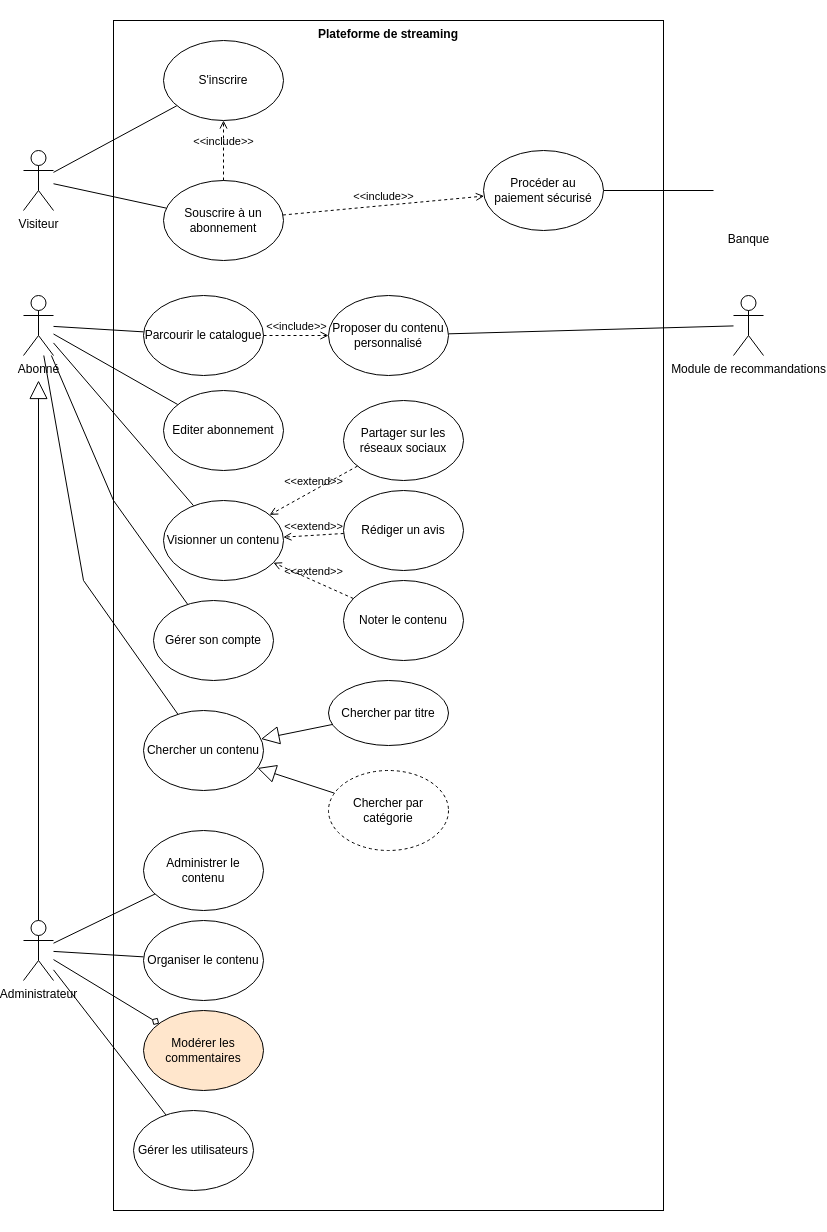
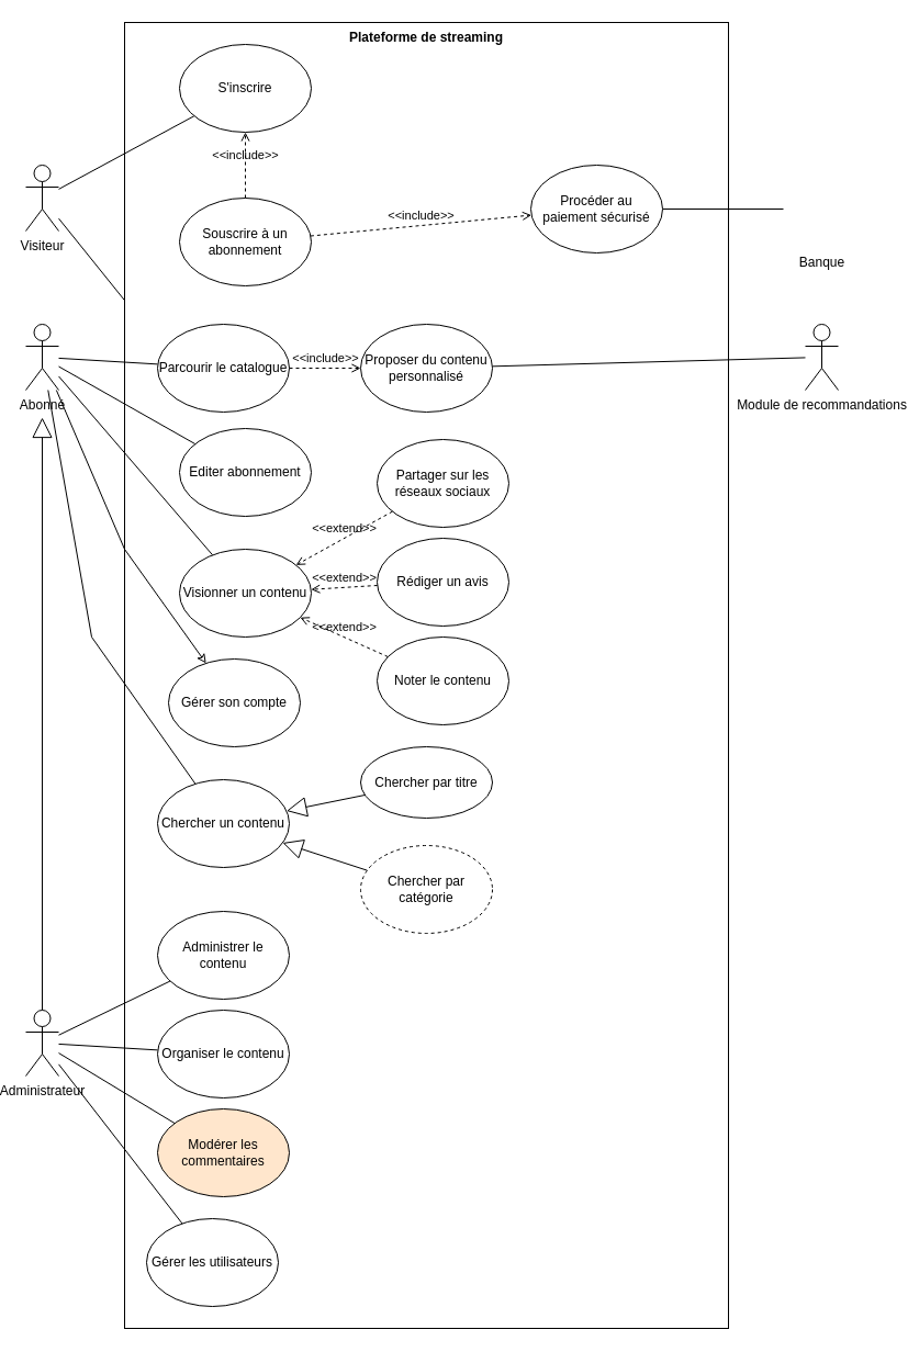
- <mxCell id="4" style="rounded=0;orthogonalLoop=1;jettySize=auto;html=1;endArrow=none;endFill=0;" edge="1" parent="1" source="5" target="23"><mxGeometry relative="1" as="geometry" /></mxCell>
+ <mxCell id="4" style="rounded=0;orthogonalLoop=1;jettySize=auto;html=1;endArrow=none;endFill=0;" edge="1" parent="1" source="5" target="2"><mxGeometry relative="1" as="geometry" /></mxCell>
- <mxCell id="9" style="rounded=0;orthogonalLoop=1;jettySize=auto;html=1;endArrow=none;endFill=0;" edge="1" parent="1" source="11" target="35"><mxGeometry relative="1" as="geometry"><Array as="points"><mxPoint x="110" y="500" /></Array></mxGeometry></mxCell>
+ <mxCell id="9" style="rounded=0;orthogonalLoop=1;jettySize=auto;html=1;endArrow=classic;endFill=0;" edge="1" parent="1" source="11" target="35"><mxGeometry relative="1" as="geometry"><Array as="points"><mxPoint x="110" y="500" /></Array></mxGeometry></mxCell>
- <mxCell id="14" style="rounded=0;orthogonalLoop=1;jettySize=auto;html=1;endArrow=diamond;endFill=0;" edge="1" parent="1" source="16" target="32"><mxGeometry relative="1" as="geometry" /></mxCell>
+ <mxCell id="14" style="rounded=0;orthogonalLoop=1;jettySize=auto;html=1;endArrow=none;endFill=0;" edge="1" parent="1" source="16" target="32"><mxGeometry relative="1" as="geometry" /></mxCell>
